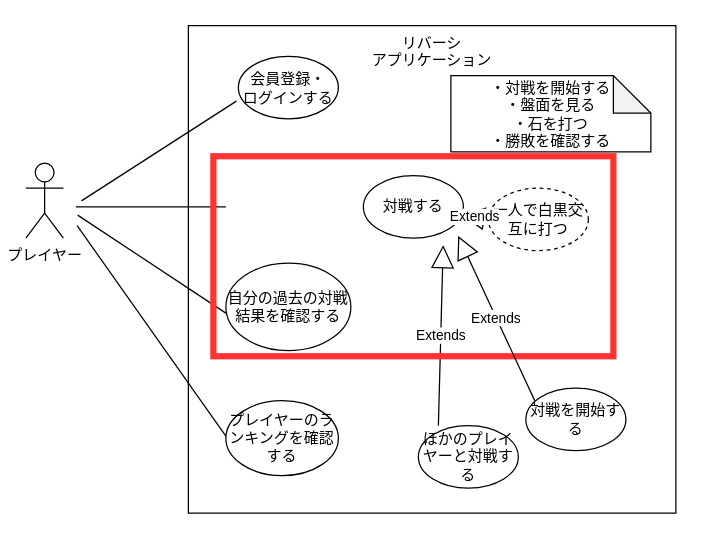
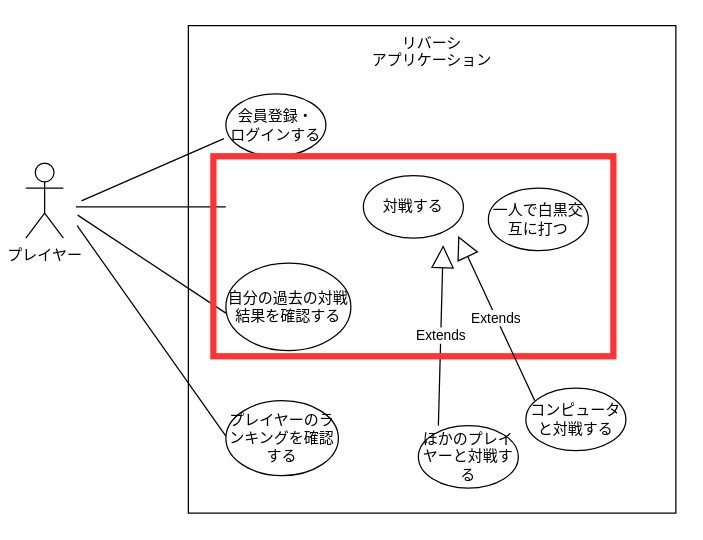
- <mxCell id="7" value="会員登録・&lt;br&gt;ログインする" style="ellipse;whiteSpace=wrap;html=1;labelBackgroundColor=none;fontColor=default;fillColor=none;" vertex="1" parent="1"><mxGeometry x="190" y="44.5" width="80" height="50" as="geometry" /></mxCell>
+ <mxCell id="7" value="会員登録・&lt;br&gt;ログインする" style="ellipse;whiteSpace=wrap;html=1;labelBackgroundColor=none;fontColor=default;fillColor=none;" vertex="1" parent="1"><mxGeometry x="180" y="74.5" width="80" height="50" as="geometry" /></mxCell>
- <mxCell id="6" value="・対戦を開始する&lt;br&gt;・盤面を見る&lt;br&gt;・石を打つ&lt;br&gt;・勝敗を確認する" style="shape=note;whiteSpace=wrap;html=1;backgroundOutline=1;darkOpacity=0.05;labelBackgroundColor=none;fontColor=default;fillColor=default;" vertex="1" parent="1"><mxGeometry x="360" y="60" width="160" height="61" as="geometry" /></mxCell>
- <mxCell id="16" value="Extends" style="endArrow=block;endSize=16;endFill=0;html=1;fontColor=default;exitX=0;exitY=0.5;exitDx=0;exitDy=0;" edge="1" parent="1" source="9" target="4"><mxGeometry width="160" relative="1" as="geometry"><mxPoint x="210" y="130" as="sourcePoint" /><mxPoint x="370" y="130" as="targetPoint" /></mxGeometry></mxCell>
- <mxCell id="9" value="一人で白黒交互に打つ" style="ellipse;whiteSpace=wrap;html=1;labelBackgroundColor=none;fontColor=default;fillColor=none;dashed=1;" vertex="1" parent="1"><mxGeometry x="390" y="150" width="80" height="50" as="geometry" /></mxCell>
+ <mxCell id="9" value="一人で白黒交互に打つ" style="ellipse;whiteSpace=wrap;html=1;labelBackgroundColor=none;fontColor=default;fillColor=none;" vertex="1" parent="1"><mxGeometry x="390" y="150" width="80" height="50" as="geometry" /></mxCell>
- <mxCell id="10" value="対戦を開始する" style="ellipse;whiteSpace=wrap;html=1;labelBackgroundColor=none;fontColor=default;fillColor=none;" vertex="1" parent="1"><mxGeometry x="420" y="310" width="80" height="50" as="geometry" /></mxCell>
+ <mxCell id="10" value="コンピュータと対戦する" style="ellipse;whiteSpace=wrap;html=1;labelBackgroundColor=none;fontColor=default;fillColor=none;" vertex="1" parent="1"><mxGeometry x="420" y="310" width="80" height="50" as="geometry" /></mxCell>
